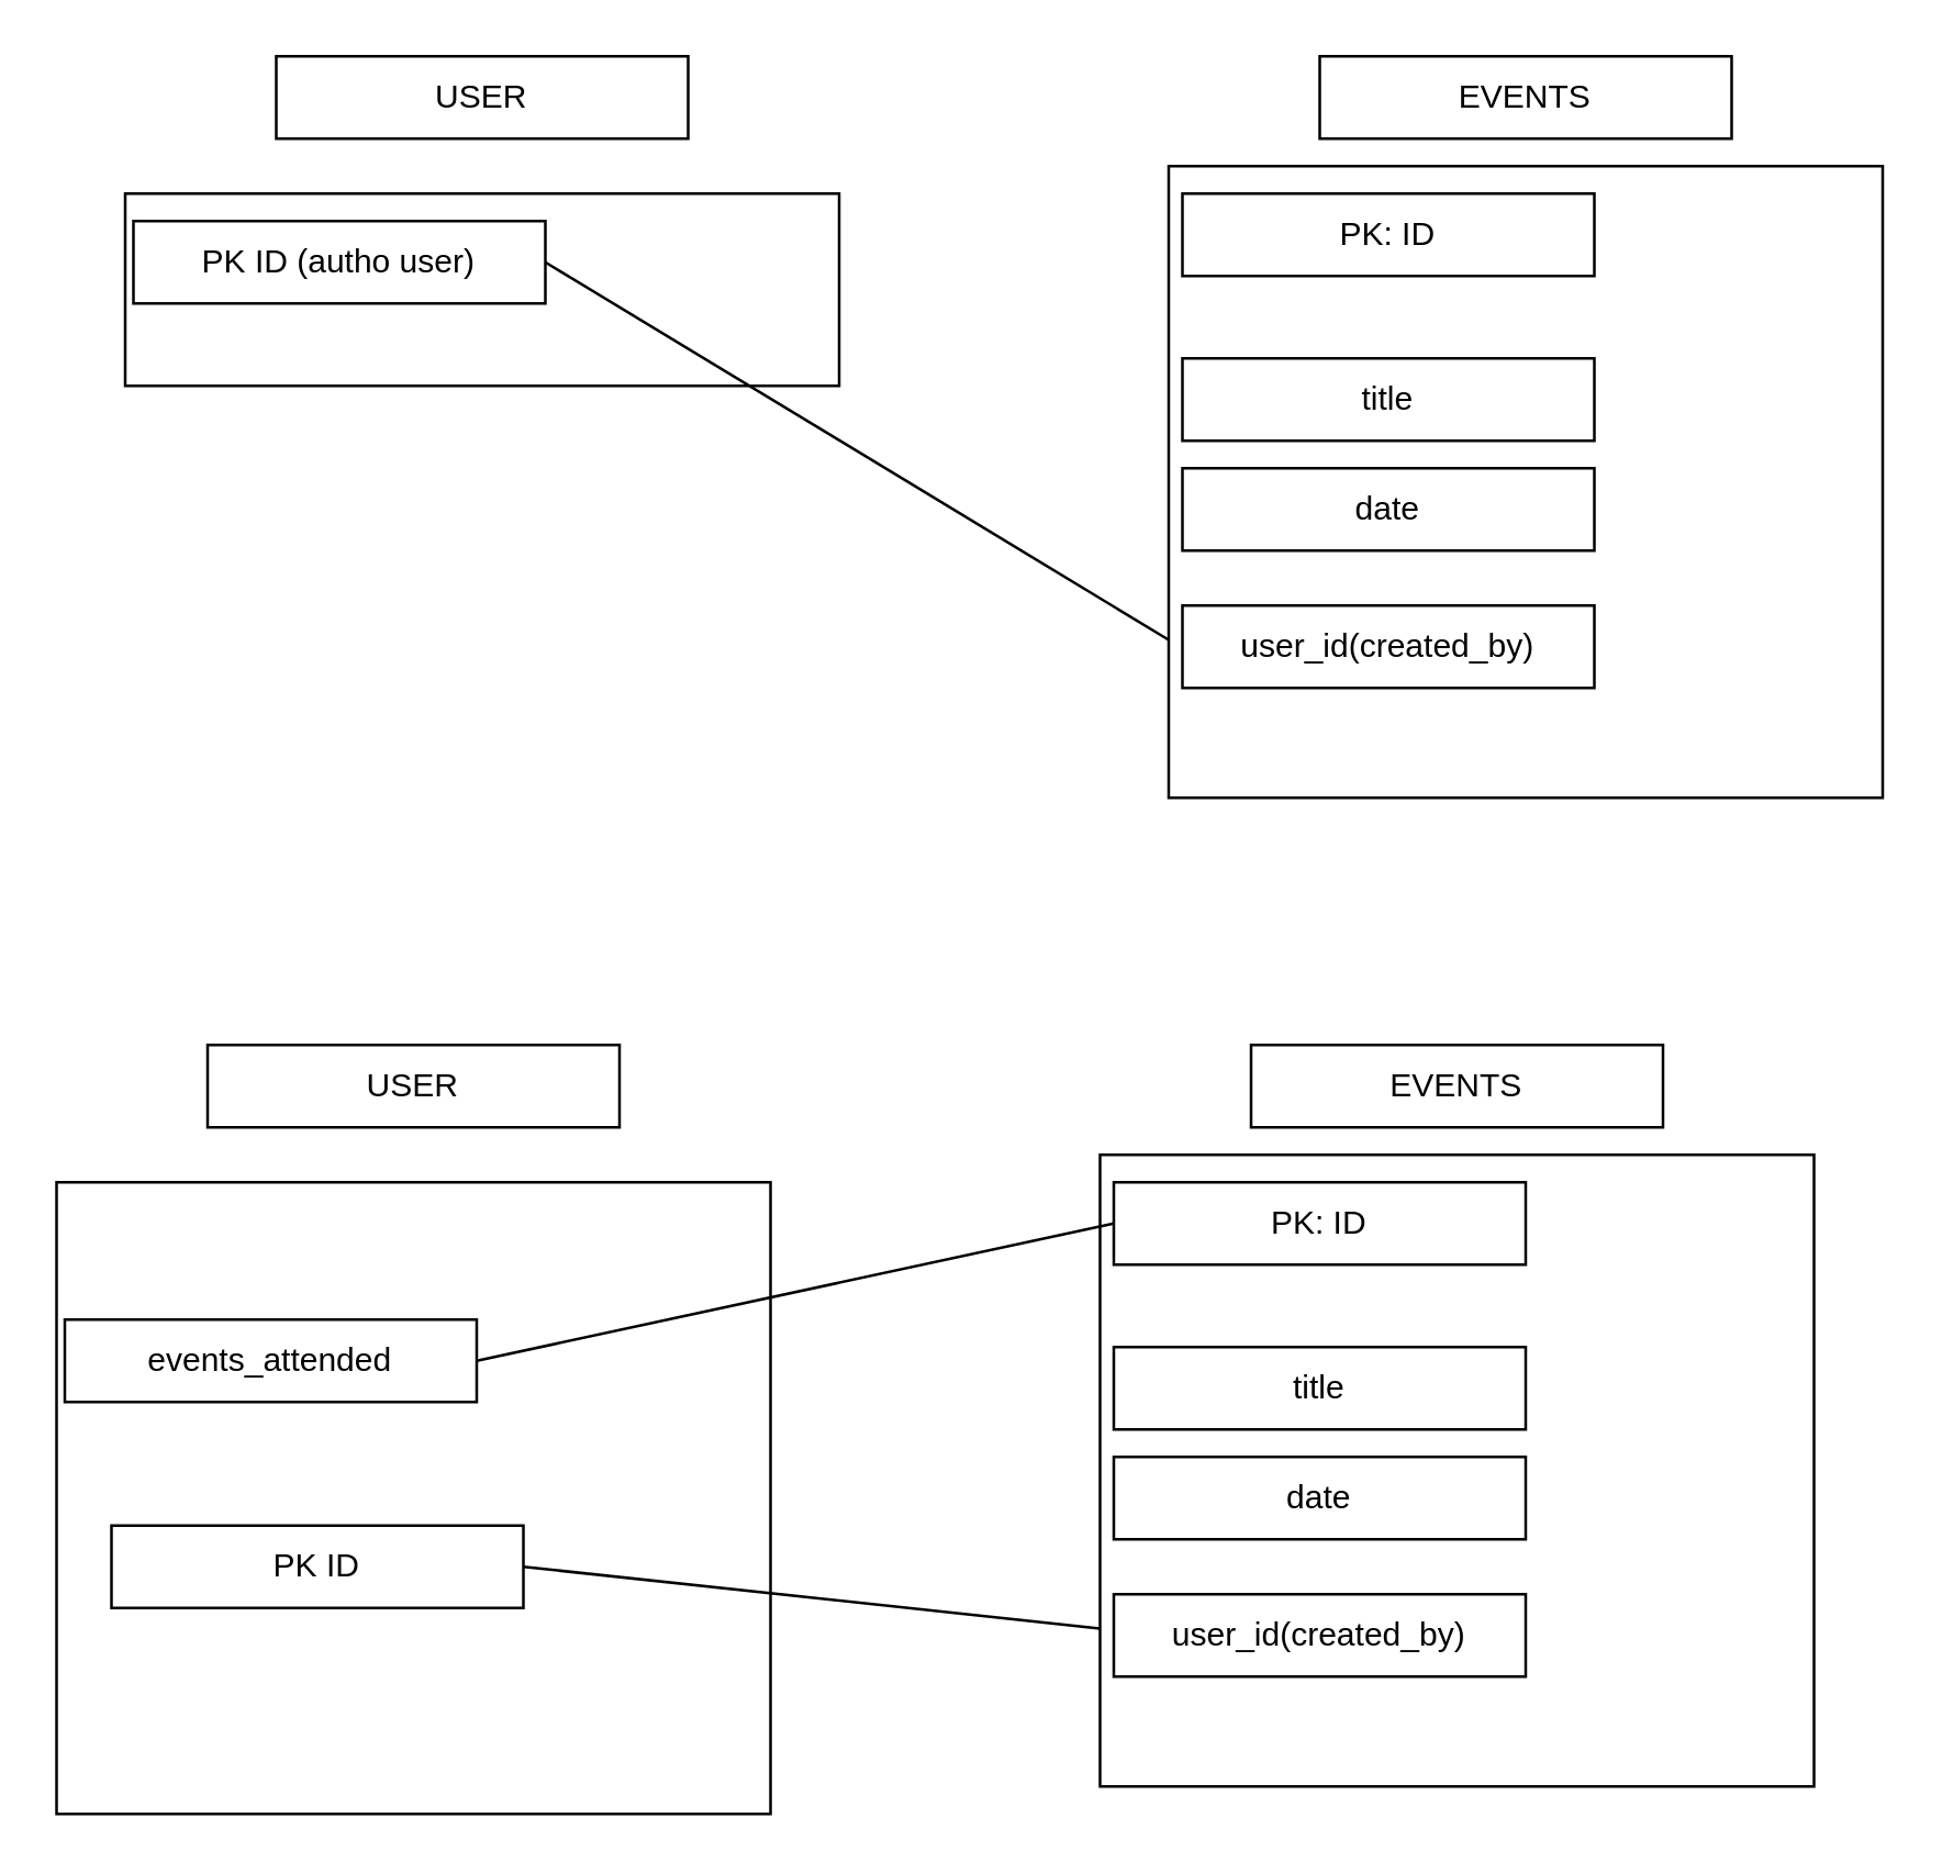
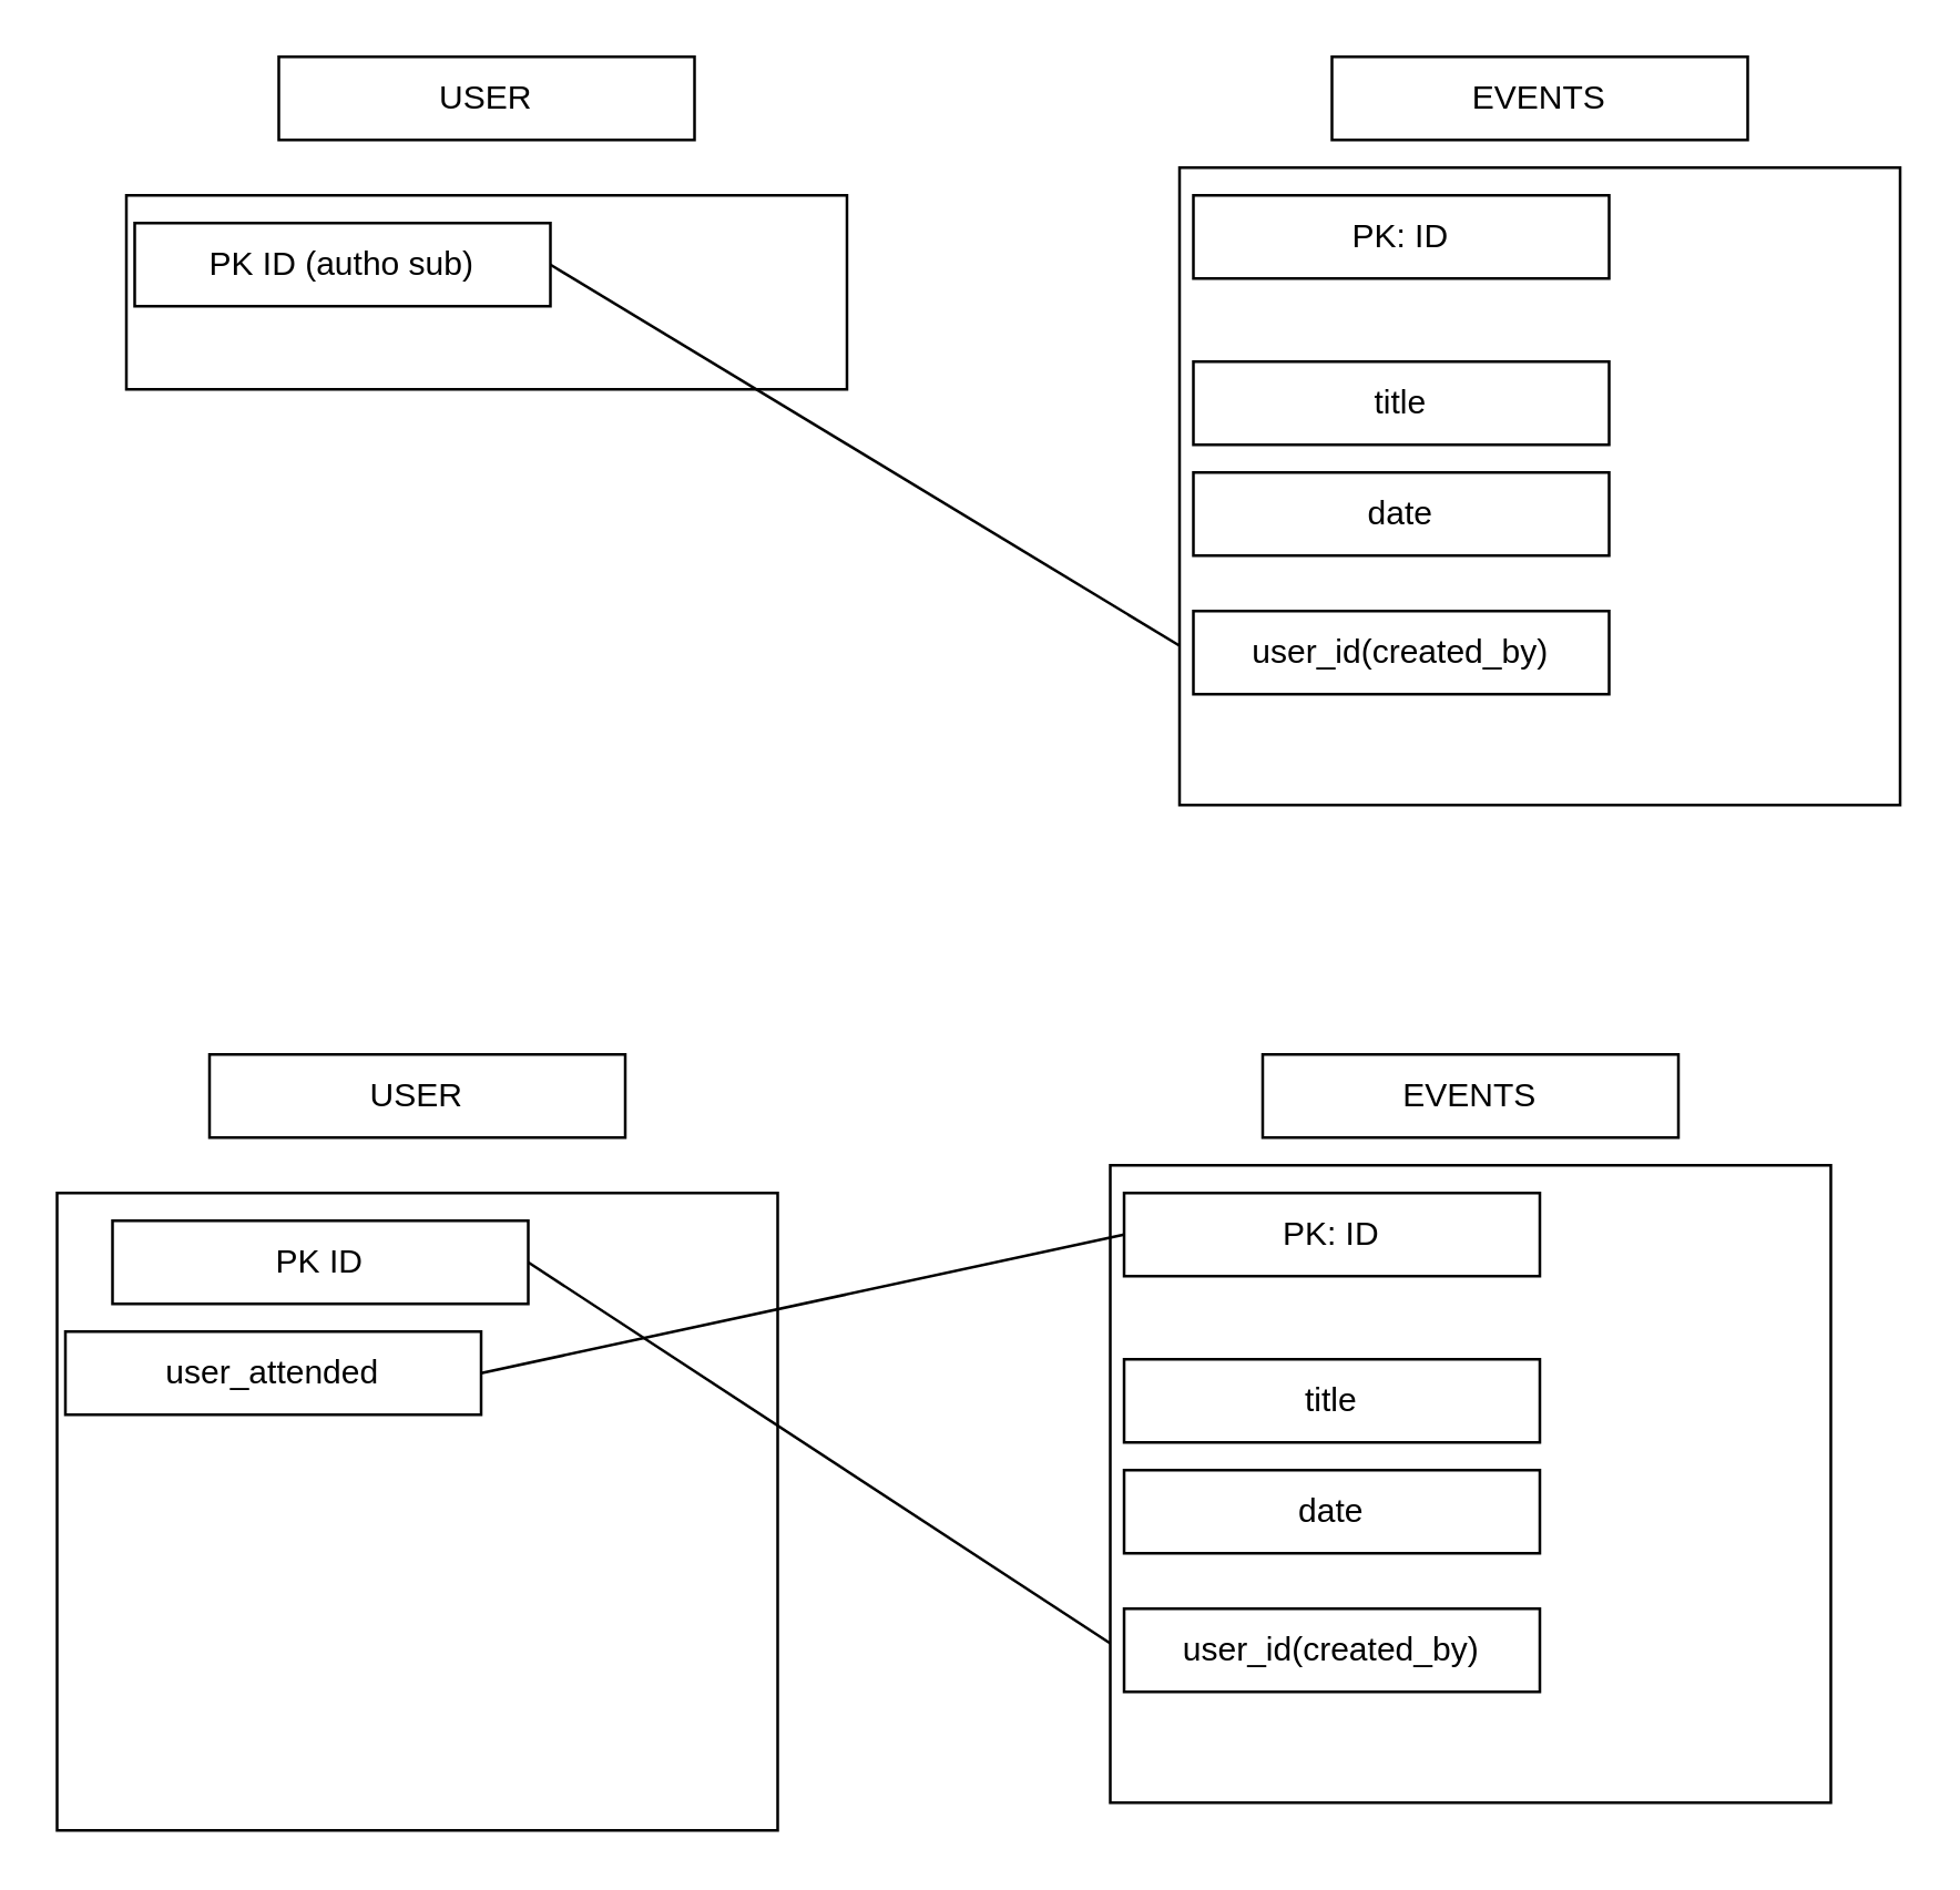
- <mxCell id="5" value="PK ID (autho user)" style="whiteSpace=wrap;html=1;" vertex="1" parent="1"><mxGeometry x="48" y="80" width="150" height="30" as="geometry" /></mxCell>
+ <mxCell id="5" value="PK ID (autho sub)" style="whiteSpace=wrap;html=1;" vertex="1" parent="1"><mxGeometry x="48" y="80" width="150" height="30" as="geometry" /></mxCell>
- <mxCell id="22" value="events_attended" style="whiteSpace=wrap;html=1;" vertex="1" parent="1"><mxGeometry x="23" y="480" width="150" height="30" as="geometry" /></mxCell>
+ <mxCell id="22" value="user_attended" style="whiteSpace=wrap;html=1;" vertex="1" parent="1"><mxGeometry x="23" y="480" width="150" height="30" as="geometry" /></mxCell>
- <mxCell id="15" value="PK ID" style="whiteSpace=wrap;html=1;" vertex="1" parent="1"><mxGeometry x="40" y="555" width="150" height="30" as="geometry" /></mxCell>
+ <mxCell id="15" value="PK ID" style="whiteSpace=wrap;html=1;" vertex="1" parent="1"><mxGeometry x="40" y="440" width="150" height="30" as="geometry" /></mxCell>
